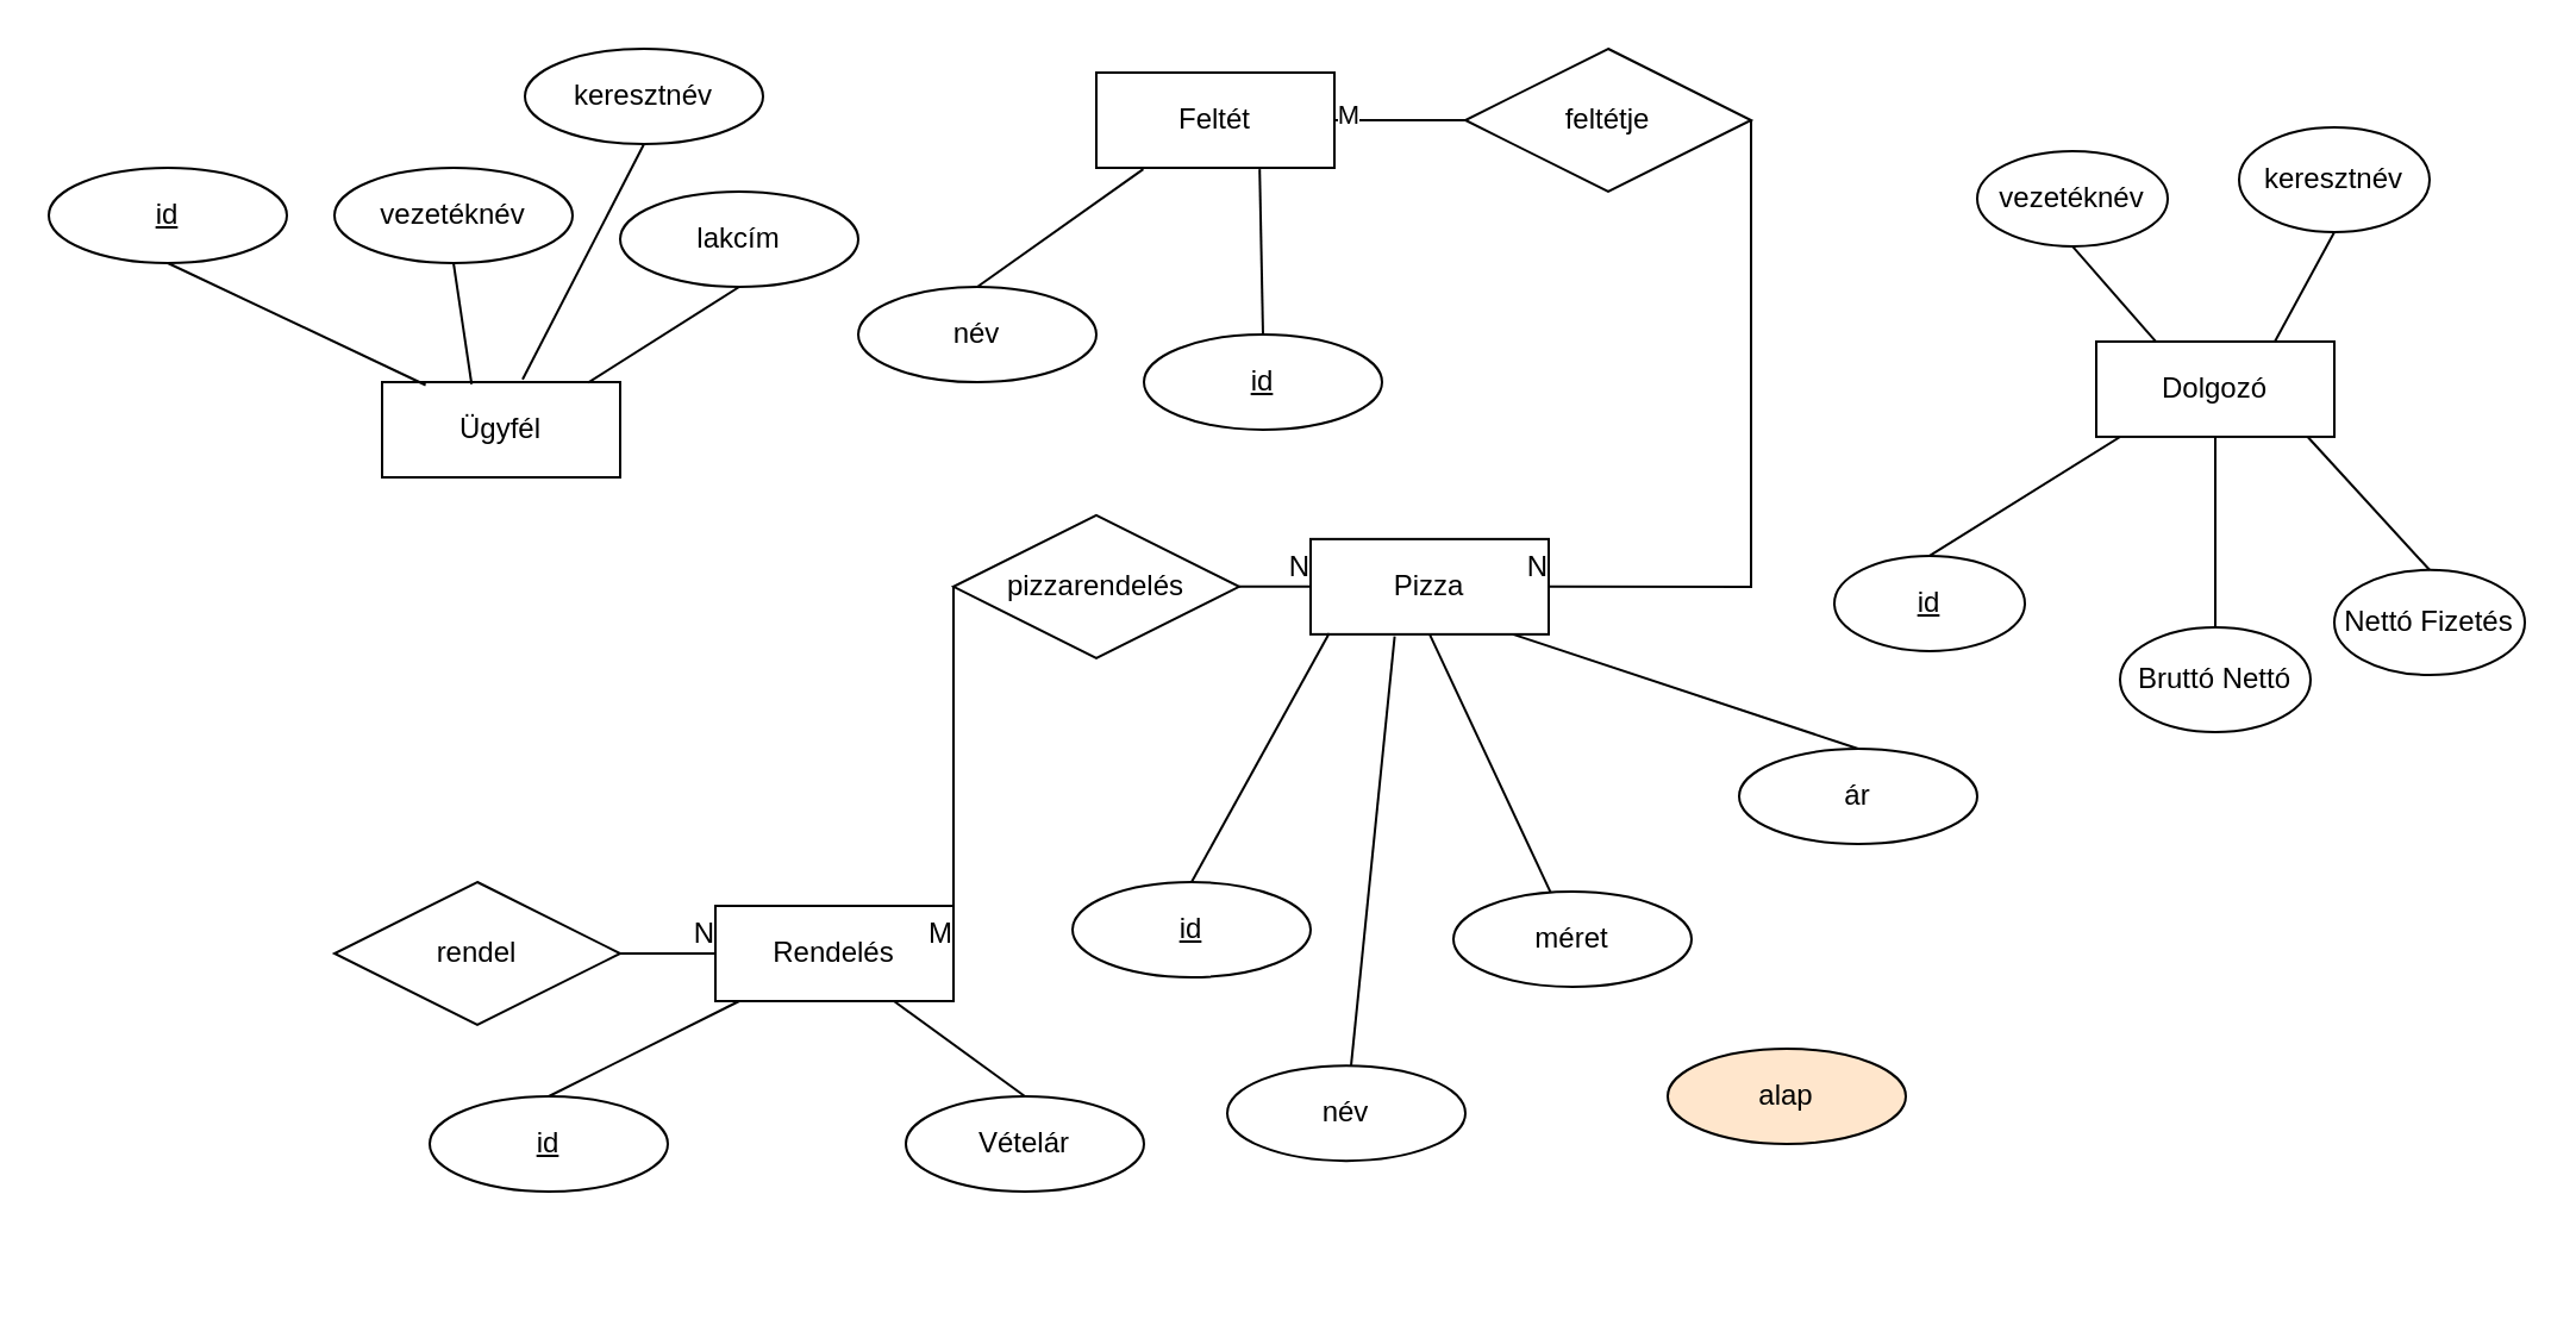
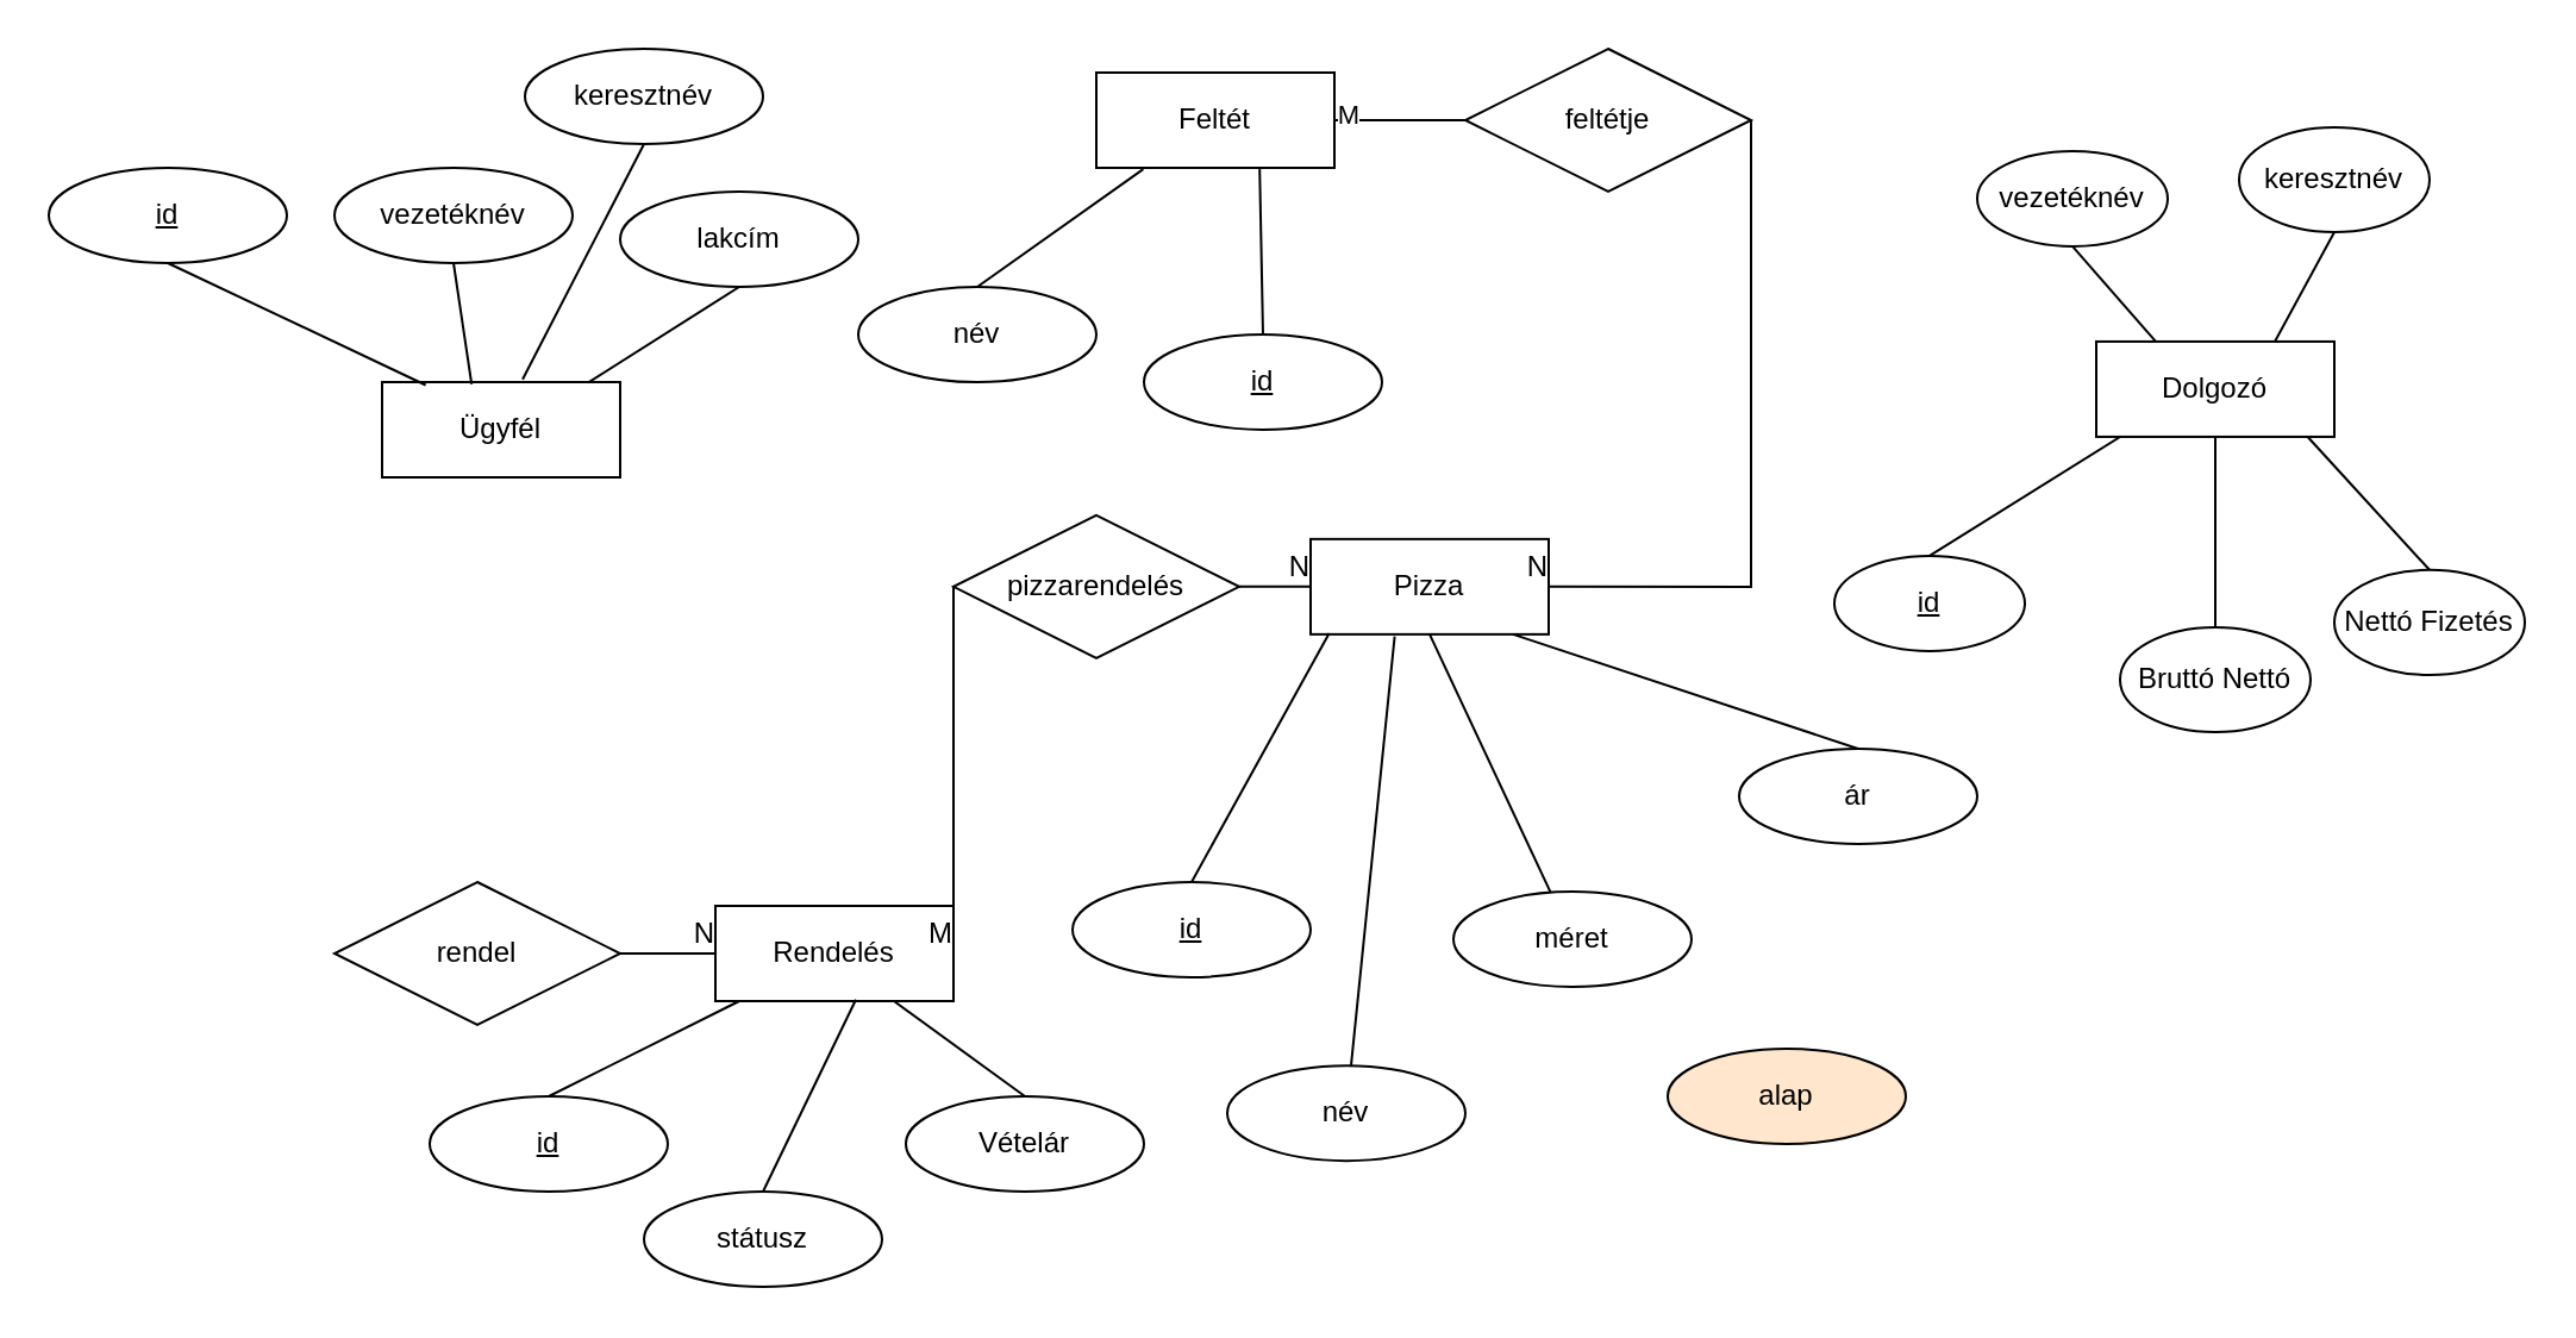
+ <mxCell id="41" value="" style="endArrow=none;html=1;rounded=0;entryX=0.5;entryY=0;entryDx=0;entryDy=0;exitX=0.59;exitY=0.984;exitDx=0;exitDy=0;exitPerimeter=0;" edge="1" parent="1" source="12" target="40"><mxGeometry relative="1" as="geometry"><mxPoint x="346" y="437.07" as="sourcePoint" /><mxPoint x="405" y="487.07" as="targetPoint" /></mxGeometry></mxCell>
+ <mxCell id="40" value="státusz" style="ellipse;whiteSpace=wrap;html=1;align=center;strokeColor=default;strokeWidth=1;fillColor=#FFFFFF;gradientColor=none;" vertex="1" parent="1"><mxGeometry x="270" y="500" width="100" height="40" as="geometry" /></mxCell>
